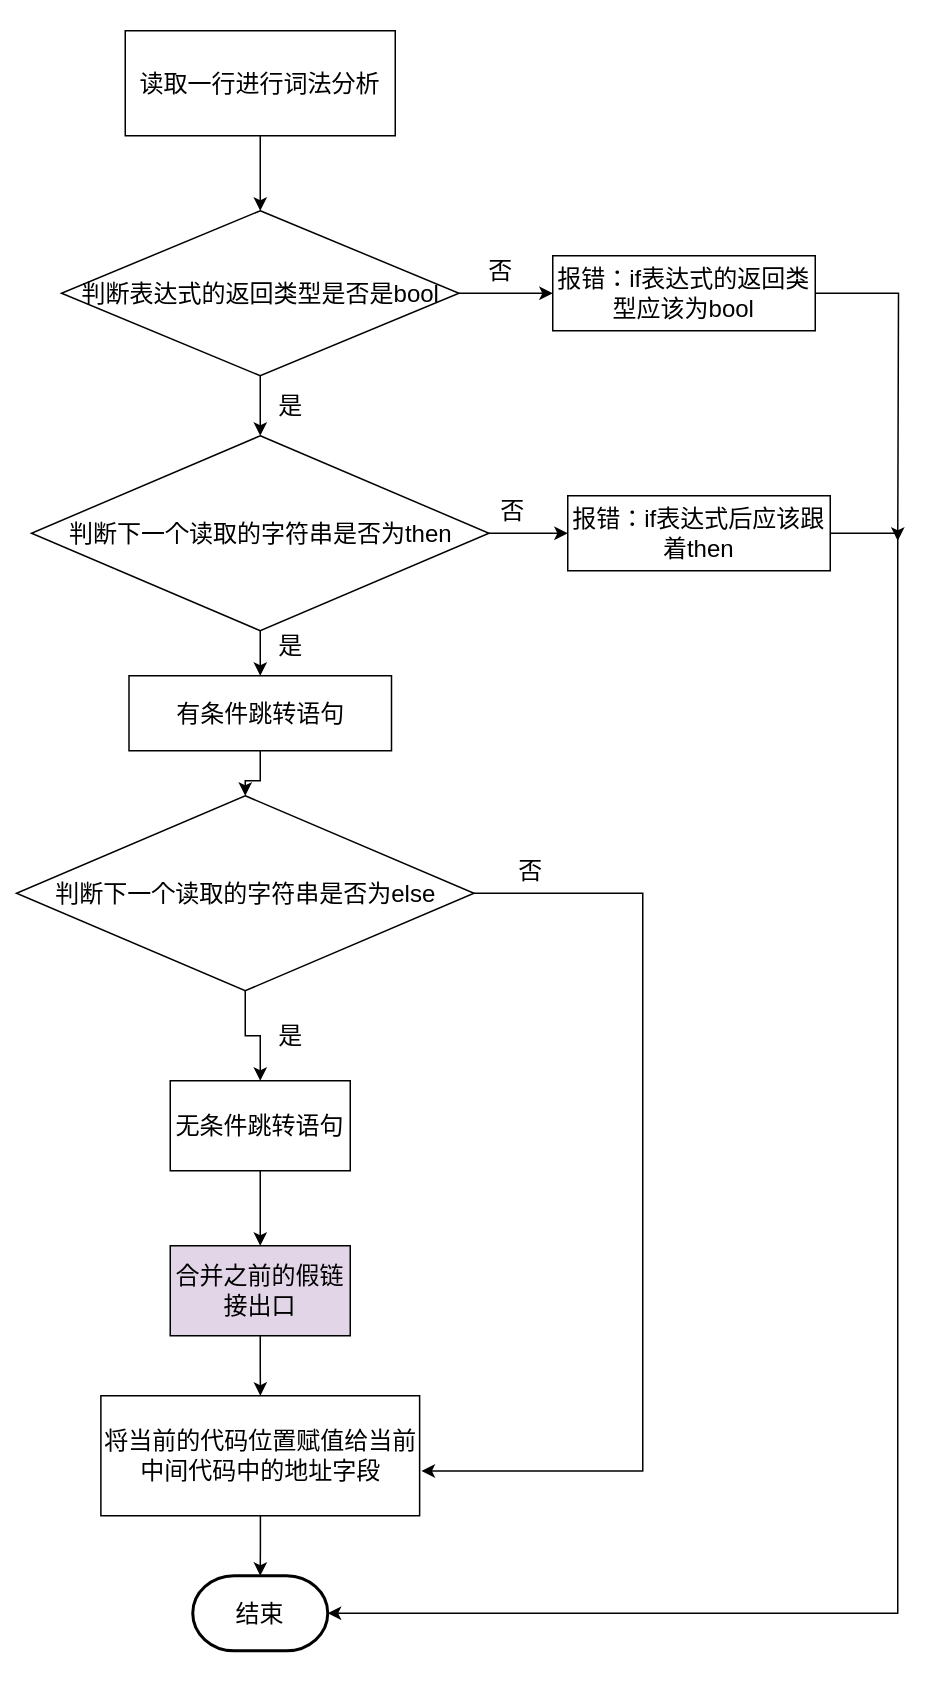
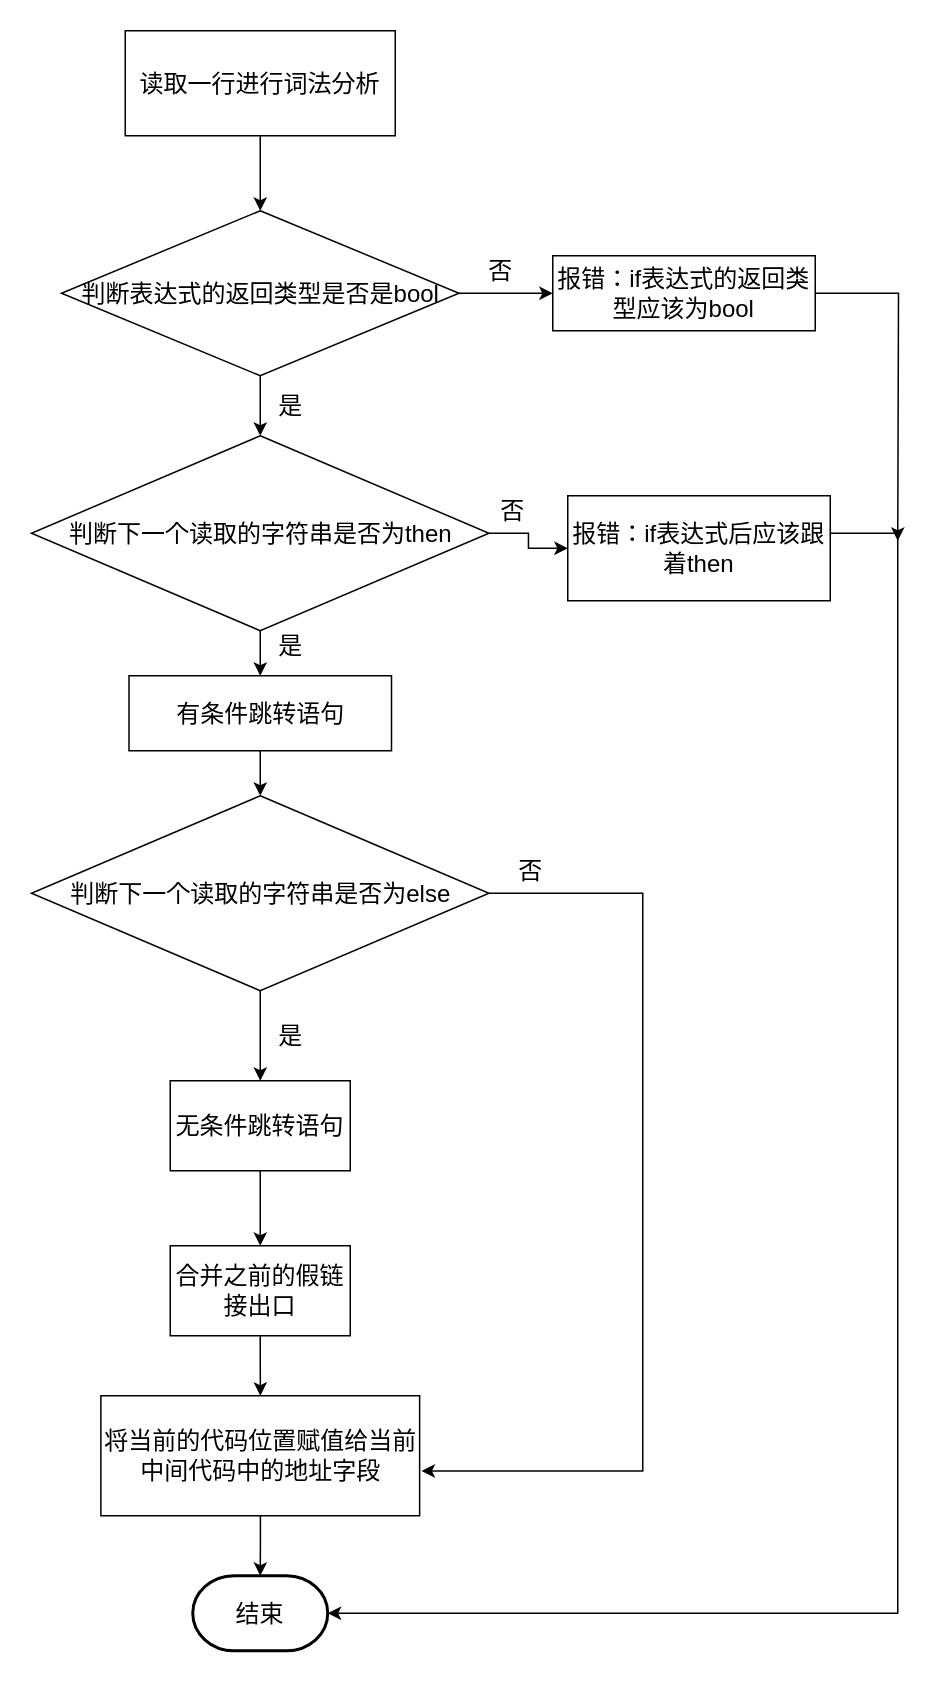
- <mxCell id="29" value="&lt;span style=&quot;font-size: 16px&quot;&gt;报错：if表达式后应该跟着then&lt;br&gt;&lt;/span&gt;" style="rounded=0;whiteSpace=wrap;html=1;" vertex="1" parent="1"><mxGeometry x="378" y="330" width="175" height="50" as="geometry" /></mxCell>
+ <mxCell id="29" value="&lt;span style=&quot;font-size: 16px&quot;&gt;报错：if表达式后应该跟着then&lt;br&gt;&lt;/span&gt;" style="rounded=0;whiteSpace=wrap;html=1;" vertex="1" parent="1"><mxGeometry x="378" y="330" width="175" height="70" as="geometry" /></mxCell>
- <mxCell id="14" value="&lt;font style=&quot;font-size: 16px&quot;&gt;判断下一个读取的字符串是否为else&lt;/font&gt;" style="rhombus;whiteSpace=wrap;html=1;" vertex="1" parent="1"><mxGeometry x="10.5" y="530" width="305" height="130" as="geometry" /></mxCell>
+ <mxCell id="14" value="&lt;font style=&quot;font-size: 16px&quot;&gt;判断下一个读取的字符串是否为else&lt;/font&gt;" style="rhombus;whiteSpace=wrap;html=1;" vertex="1" parent="1"><mxGeometry x="20.5" y="530" width="305" height="130" as="geometry" /></mxCell>
- <mxCell id="18" value="&lt;span style=&quot;font-size: 16px&quot;&gt;合并之前的假链接出口&lt;/span&gt;" style="rounded=0;whiteSpace=wrap;html=1;fillColor=#e1d5e7;" vertex="1" parent="1"><mxGeometry x="113" y="830" width="120" height="60" as="geometry" /></mxCell>
+ <mxCell id="18" value="&lt;span style=&quot;font-size: 16px&quot;&gt;合并之前的假链接出口&lt;/span&gt;" style="rounded=0;whiteSpace=wrap;html=1;" vertex="1" parent="1"><mxGeometry x="113" y="830" width="120" height="60" as="geometry" /></mxCell>
